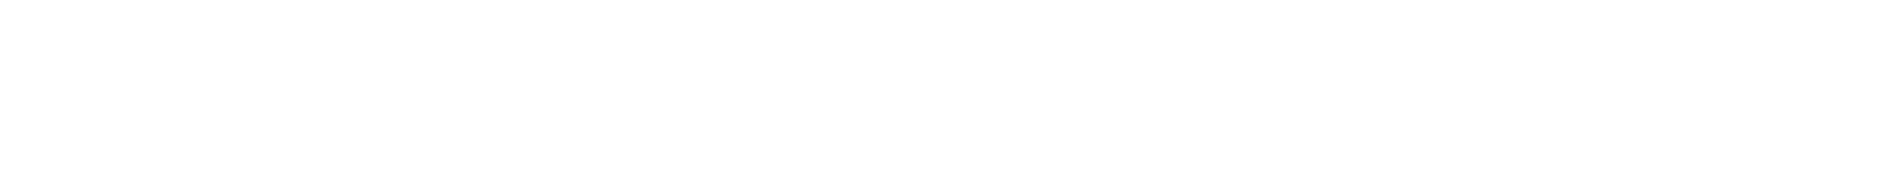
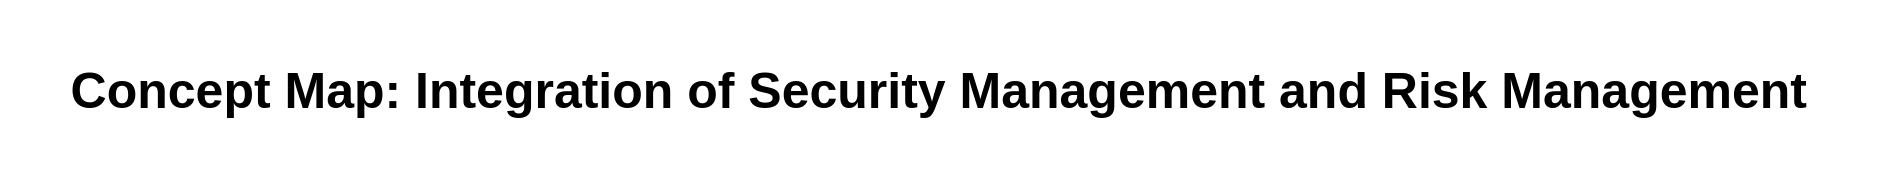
+ <mxCell id="2" value="&lt;span style=&quot;border: 0px solid rgb(217, 217, 227); box-sizing: border-box; font-size: 20px;&quot;&gt;Concept Map: Integration of Security Management and Risk Management&lt;/span&gt;" style="text;html=1;align=center;verticalAlign=middle;resizable=0;points=[];autosize=1;strokeColor=none;fillColor=none;labelBackgroundColor=default;fontSize=20;fontStyle=1" vertex="1" parent="1"><mxGeometry x="20" y="20" width="710" height="30" as="geometry" /></mxCell>
